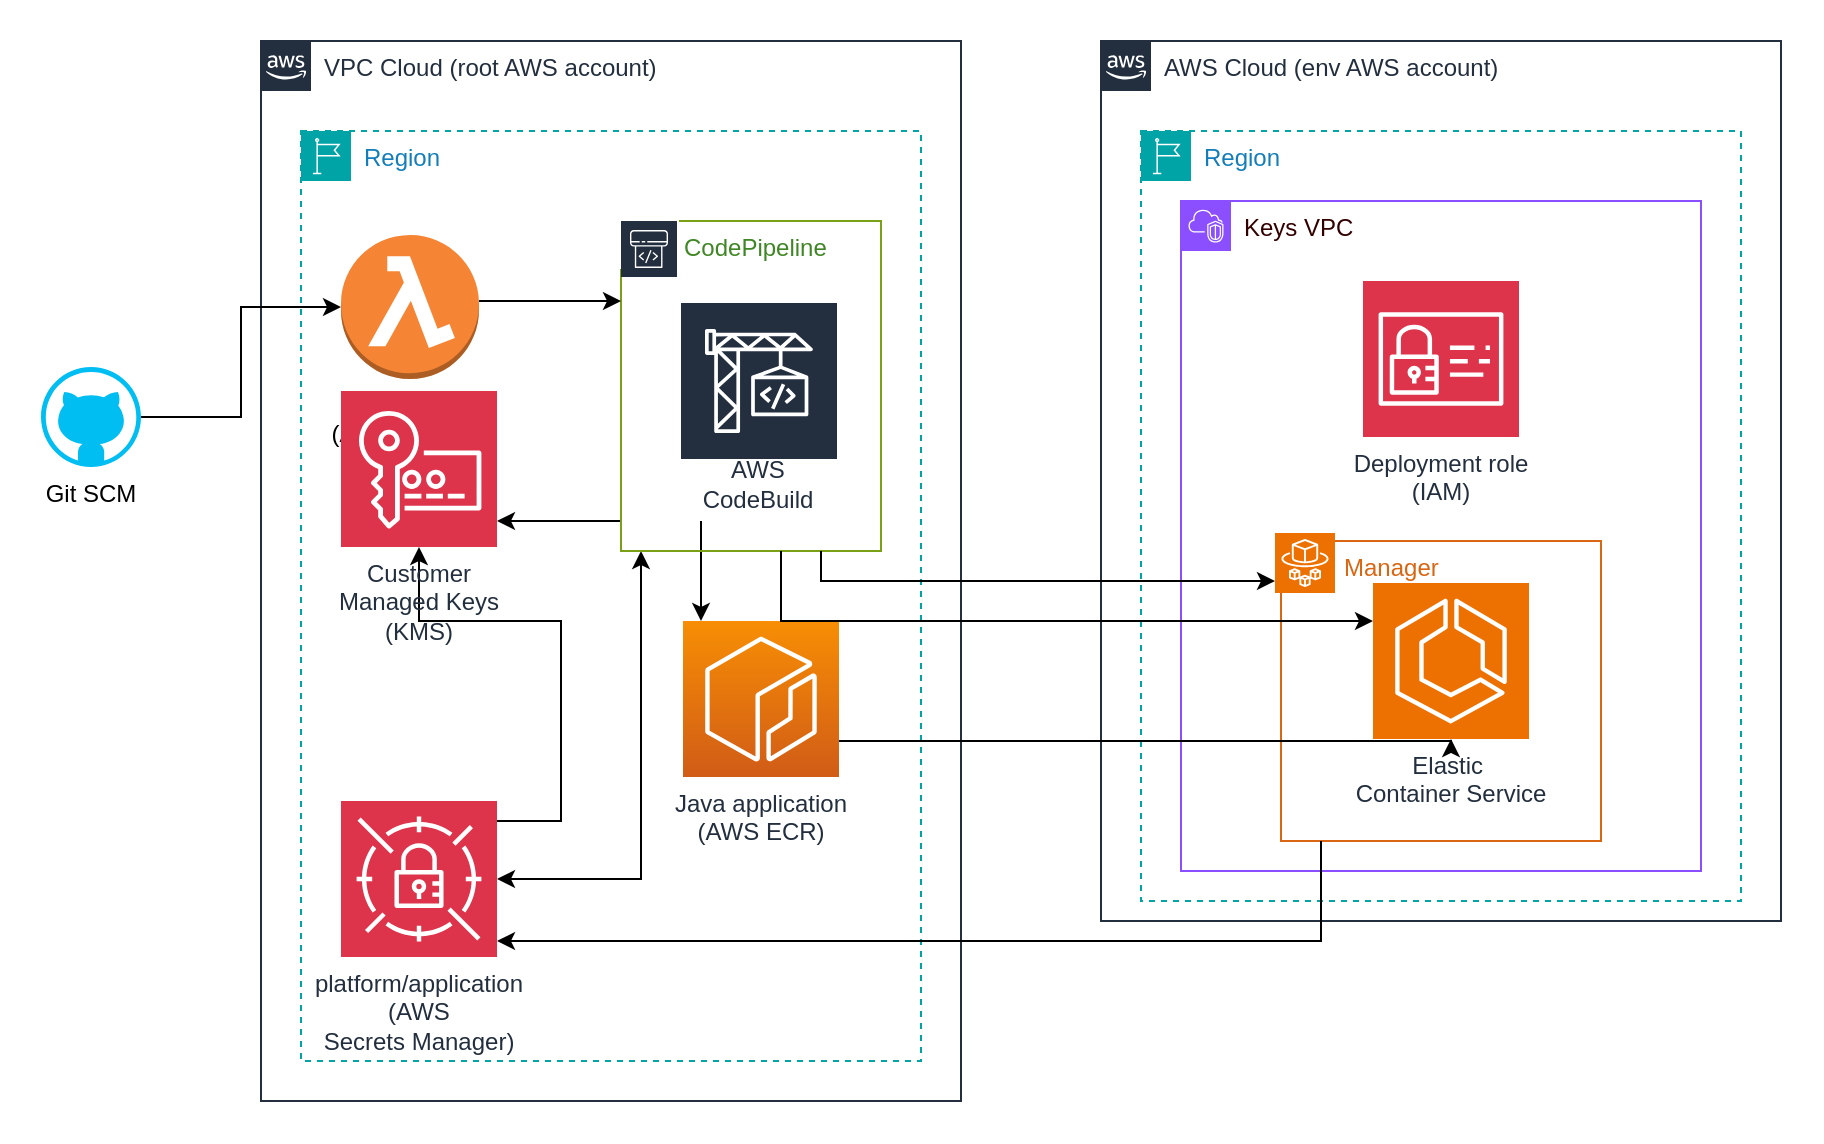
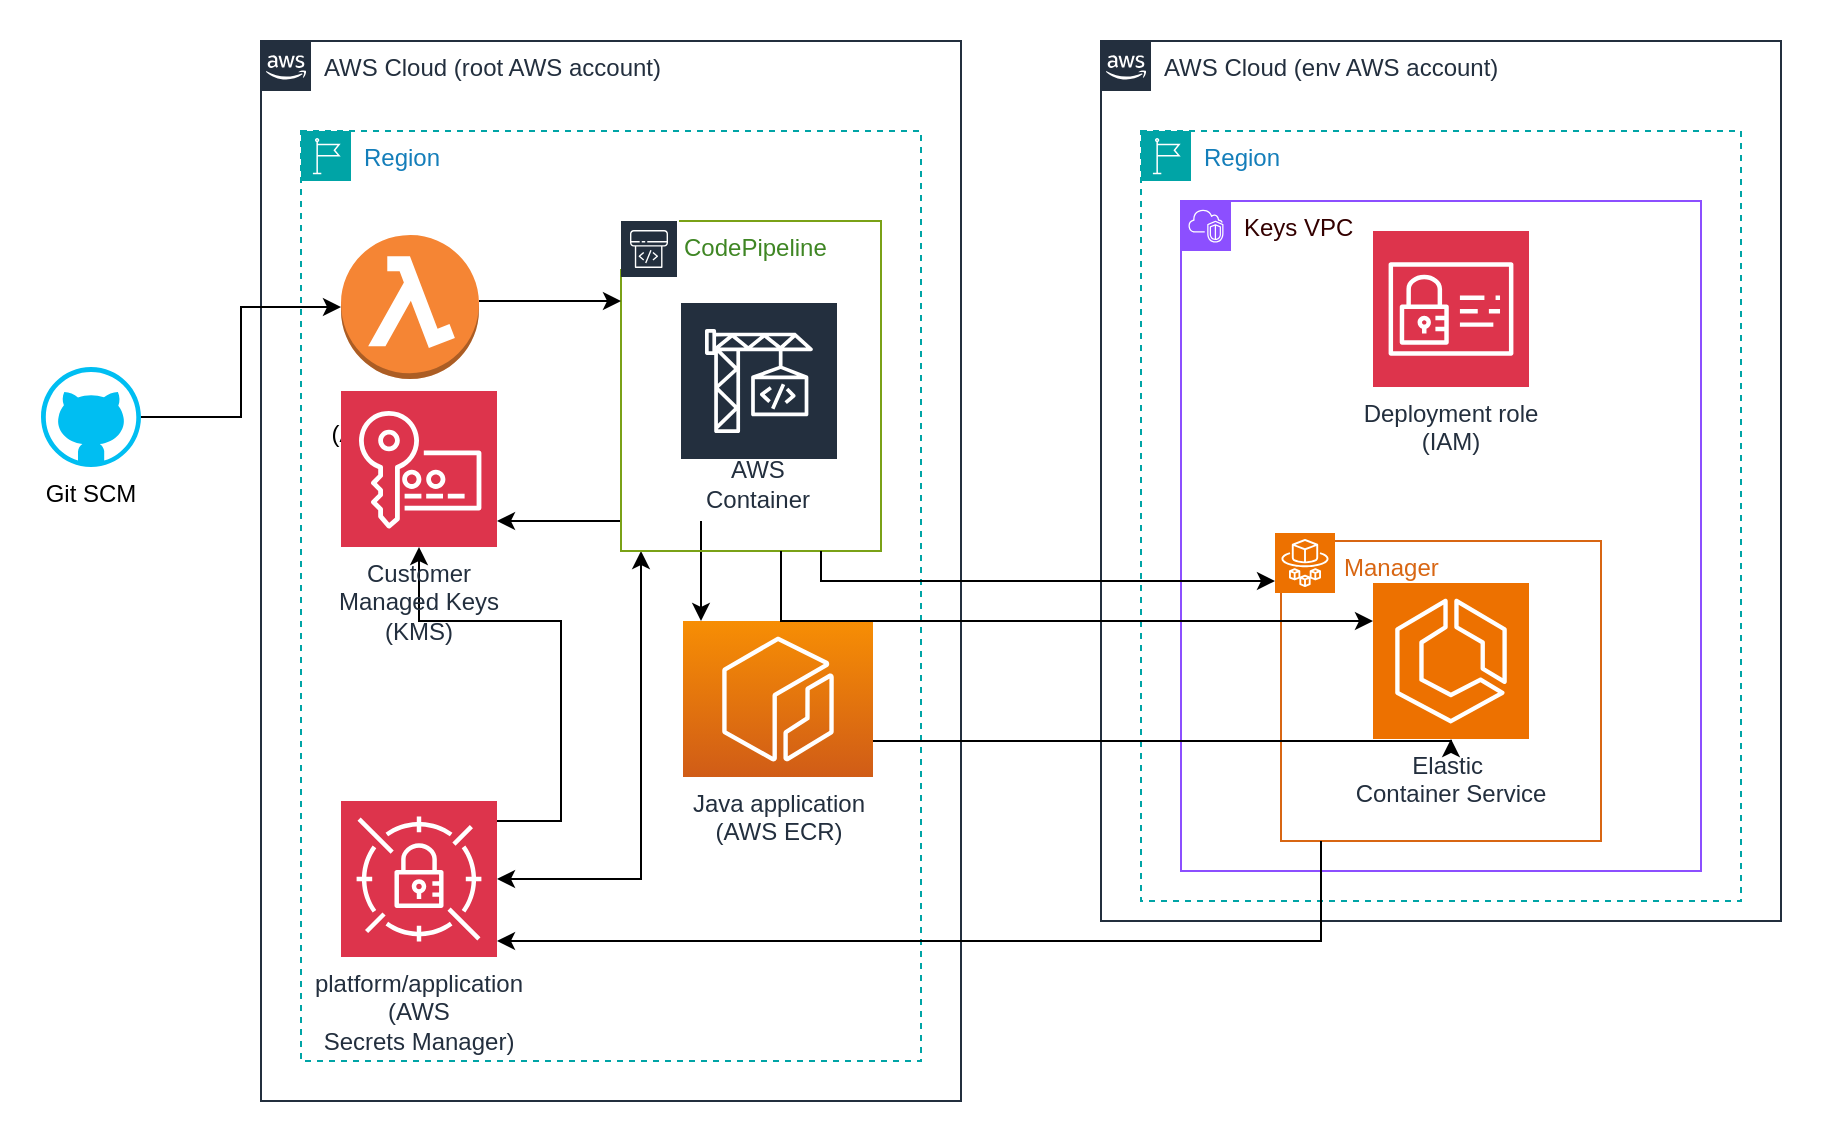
- <mxCell id="2" value="VPC Cloud (root AWS account)" style="points=[[0,0],[0.25,0],[0.5,0],[0.75,0],[1,0],[1,0.25],[1,0.5],[1,0.75],[1,1],[0.75,1],[0.5,1],[0.25,1],[0,1],[0,0.75],[0,0.5],[0,0.25]];outlineConnect=0;gradientColor=none;html=1;whiteSpace=wrap;fontSize=12;fontStyle=0;container=1;pointerEvents=0;collapsible=0;recursiveResize=0;shape=mxgraph.aws4.group;grIcon=mxgraph.aws4.group_aws_cloud_alt;strokeColor=#232F3E;fillColor=none;verticalAlign=top;align=left;spacingLeft=30;fontColor=#232F3E;dashed=0;" parent="1" vertex="1"><mxGeometry x="130" y="20" width="350" height="530" as="geometry" /></mxCell>
+ <mxCell id="2" value="AWS Cloud (root AWS account)" style="points=[[0,0],[0.25,0],[0.5,0],[0.75,0],[1,0],[1,0.25],[1,0.5],[1,0.75],[1,1],[0.75,1],[0.5,1],[0.25,1],[0,1],[0,0.75],[0,0.5],[0,0.25]];outlineConnect=0;gradientColor=none;html=1;whiteSpace=wrap;fontSize=12;fontStyle=0;container=1;pointerEvents=0;collapsible=0;recursiveResize=0;shape=mxgraph.aws4.group;grIcon=mxgraph.aws4.group_aws_cloud_alt;strokeColor=#232F3E;fillColor=none;verticalAlign=top;align=left;spacingLeft=30;fontColor=#232F3E;dashed=0;" parent="1" vertex="1"><mxGeometry x="130" y="20" width="350" height="530" as="geometry" /></mxCell>
- <mxCell id="24" value="Deployment role&lt;br&gt;(IAM)" style="sketch=0;points=[[0,0,0],[0.25,0,0],[0.5,0,0],[0.75,0,0],[1,0,0],[0,1,0],[0.25,1,0],[0.5,1,0],[0.75,1,0],[1,1,0],[0,0.25,0],[0,0.5,0],[0,0.75,0],[1,0.25,0],[1,0.5,0],[1,0.75,0]];outlineConnect=0;fontColor=#232F3E;fillColor=#DD344C;strokeColor=#ffffff;dashed=0;verticalLabelPosition=bottom;verticalAlign=top;align=center;html=1;fontSize=12;fontStyle=0;aspect=fixed;shape=mxgraph.aws4.resourceIcon;resIcon=mxgraph.aws4.identity_and_access_management;" parent="20" vertex="1"><mxGeometry x="91" y="40" width="78" height="78" as="geometry" /></mxCell>
+ <mxCell id="24" value="Deployment role&lt;br&gt;(IAM)" style="sketch=0;points=[[0,0,0],[0.25,0,0],[0.5,0,0],[0.75,0,0],[1,0,0],[0,1,0],[0.25,1,0],[0.5,1,0],[0.75,1,0],[1,1,0],[0,0.25,0],[0,0.5,0],[0,0.75,0],[1,0.25,0],[1,0.5,0],[1,0.75,0]];outlineConnect=0;fontColor=#232F3E;fillColor=#DD344C;strokeColor=#ffffff;dashed=0;verticalLabelPosition=bottom;verticalAlign=top;align=center;html=1;fontSize=12;fontStyle=0;aspect=fixed;shape=mxgraph.aws4.resourceIcon;resIcon=mxgraph.aws4.identity_and_access_management;" parent="20" vertex="1"><mxGeometry x="96" y="15" width="78" height="78" as="geometry" /></mxCell>
- <mxCell id="10" value="&lt;font style=&quot;font-size: 12px;&quot;&gt;AWS CodeBuild&lt;/font&gt;" style="sketch=0;outlineConnect=0;fontColor=#232F3E;gradientColor=none;strokeColor=#ffffff;fillColor=#232F3E;dashed=0;verticalLabelPosition=middle;verticalAlign=bottom;align=center;html=1;whiteSpace=wrap;fontSize=12;fontStyle=0;spacing=3;shape=mxgraph.aws4.productIcon;prIcon=mxgraph.aws4.codebuild;" parent="8" vertex="1"><mxGeometry x="29" y="40" width="80" height="110" as="geometry" /></mxCell>
+ <mxCell id="10" value="&lt;font style=&quot;font-size: 12px;&quot;&gt;AWS Container&lt;/font&gt;" style="sketch=0;outlineConnect=0;fontColor=#232F3E;gradientColor=none;strokeColor=#ffffff;fillColor=#232F3E;dashed=0;verticalLabelPosition=middle;verticalAlign=bottom;align=center;html=1;whiteSpace=wrap;fontSize=12;fontStyle=0;spacing=3;shape=mxgraph.aws4.productIcon;prIcon=mxgraph.aws4.codebuild;" parent="8" vertex="1"><mxGeometry x="29" y="40" width="80" height="110" as="geometry" /></mxCell>
- <mxCell id="13" value="Java application&lt;br&gt;(AWS ECR)" style="sketch=0;points=[[0,0,0],[0.25,0,0],[0.5,0,0],[0.75,0,0],[1,0,0],[0,1,0],[0.25,1,0],[0.5,1,0],[0.75,1,0],[1,1,0],[0,0.25,0],[0,0.5,0],[0,0.75,0],[1,0.25,0],[1,0.5,0],[1,0.75,0]];outlineConnect=0;fontColor=#232F3E;gradientColor=#F78E04;gradientDirection=north;fillColor=#D05C17;strokeColor=#ffffff;dashed=0;verticalLabelPosition=bottom;verticalAlign=top;align=center;html=1;fontSize=12;fontStyle=0;aspect=fixed;shape=mxgraph.aws4.resourceIcon;resIcon=mxgraph.aws4.ecr;" parent="3" vertex="1"><mxGeometry x="191" y="245" width="78" height="78" as="geometry" /></mxCell>
+ <mxCell id="13" value="Java application&lt;br&gt;(AWS ECR)" style="sketch=0;points=[[0,0,0],[0.25,0,0],[0.5,0,0],[0.75,0,0],[1,0,0],[0,1,0],[0.25,1,0],[0.5,1,0],[0.75,1,0],[1,1,0],[0,0.25,0],[0,0.5,0],[0,0.75,0],[1,0.25,0],[1,0.5,0],[1,0.75,0]];outlineConnect=0;fontColor=#232F3E;gradientColor=#F78E04;gradientDirection=north;fillColor=#D05C17;strokeColor=#ffffff;dashed=0;verticalLabelPosition=bottom;verticalAlign=top;align=center;html=1;fontSize=12;fontStyle=0;aspect=fixed;shape=mxgraph.aws4.resourceIcon;resIcon=mxgraph.aws4.ecr;" parent="3" vertex="1"><mxGeometry x="191" y="245" width="95" height="78" as="geometry" /></mxCell>
